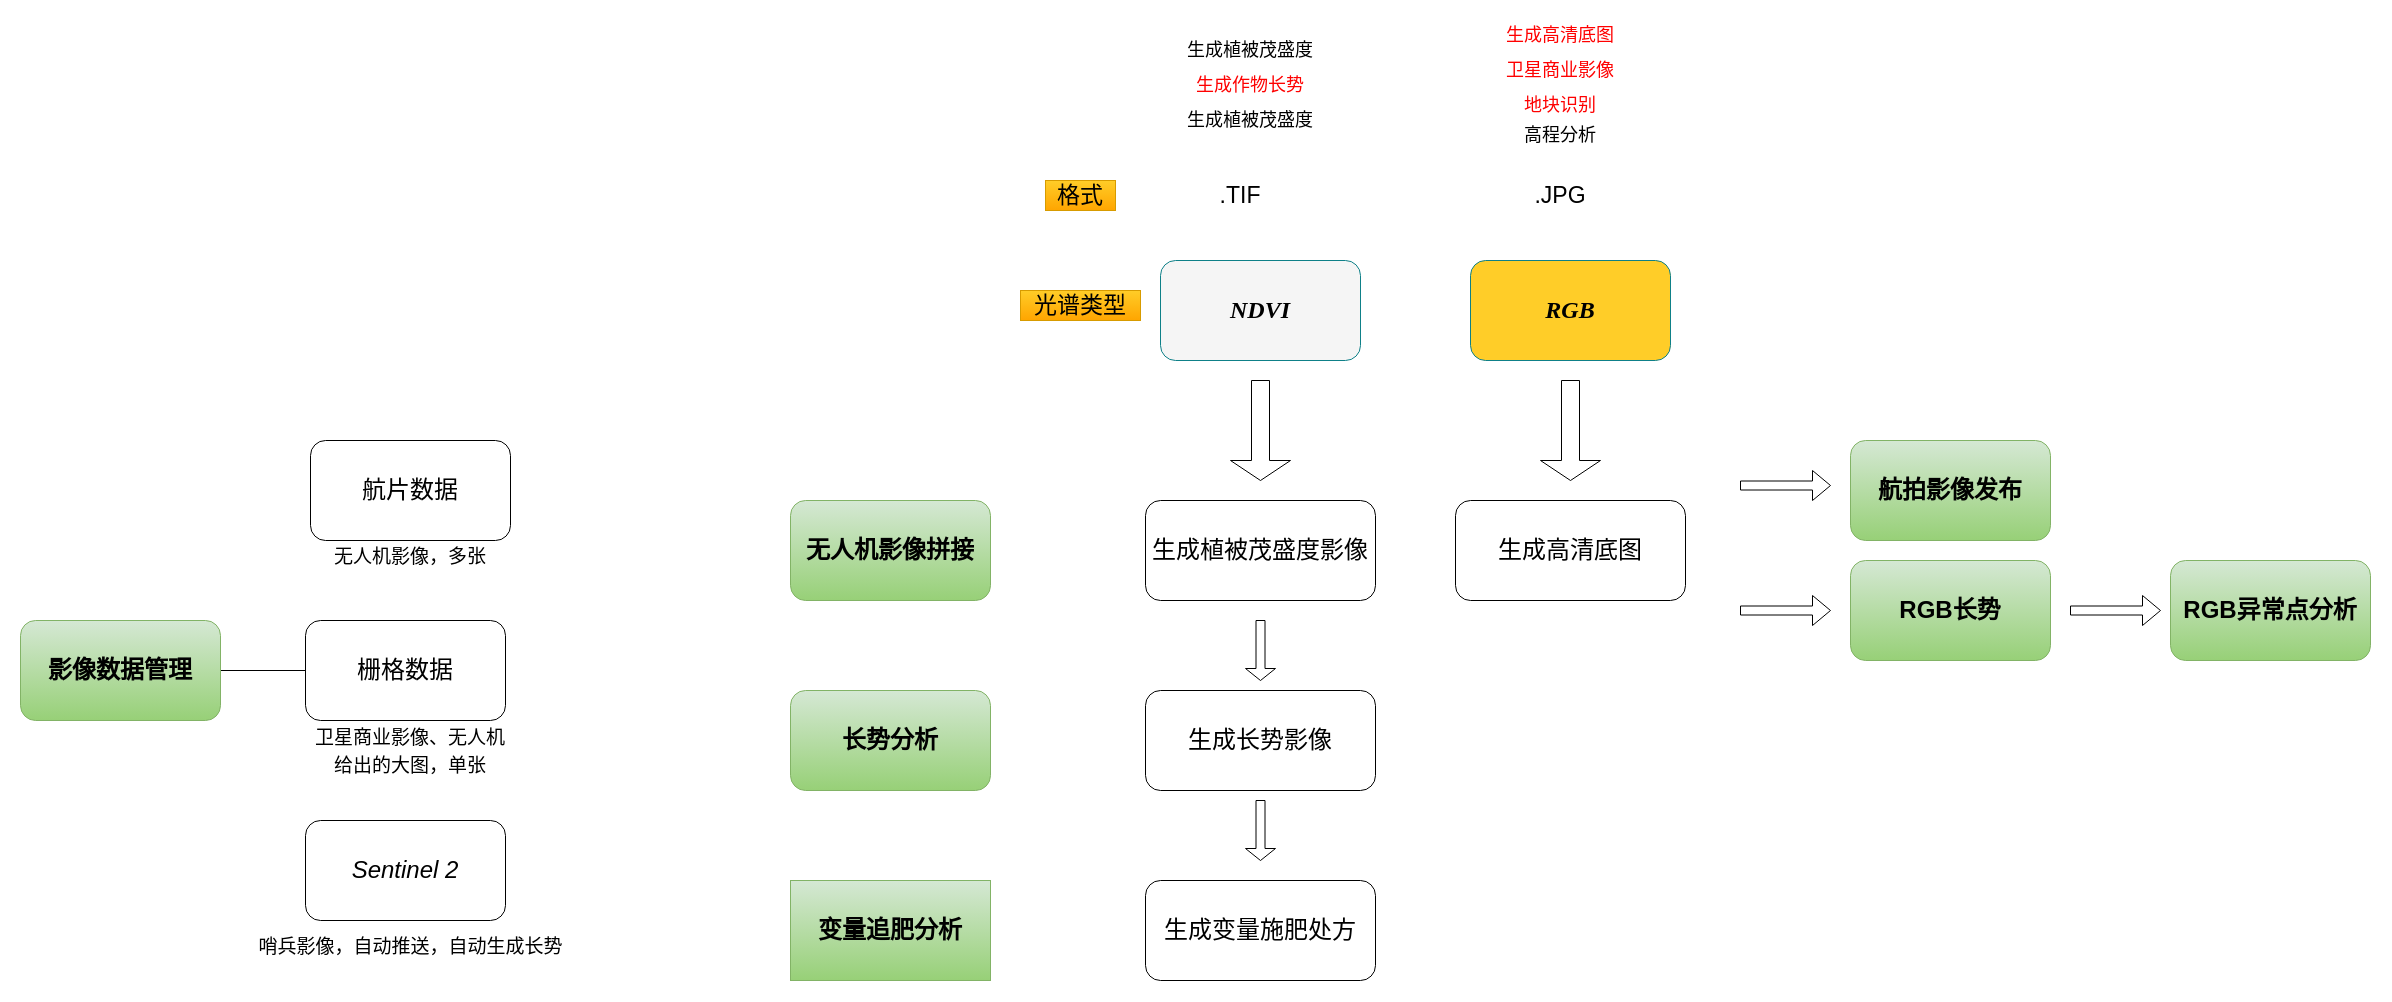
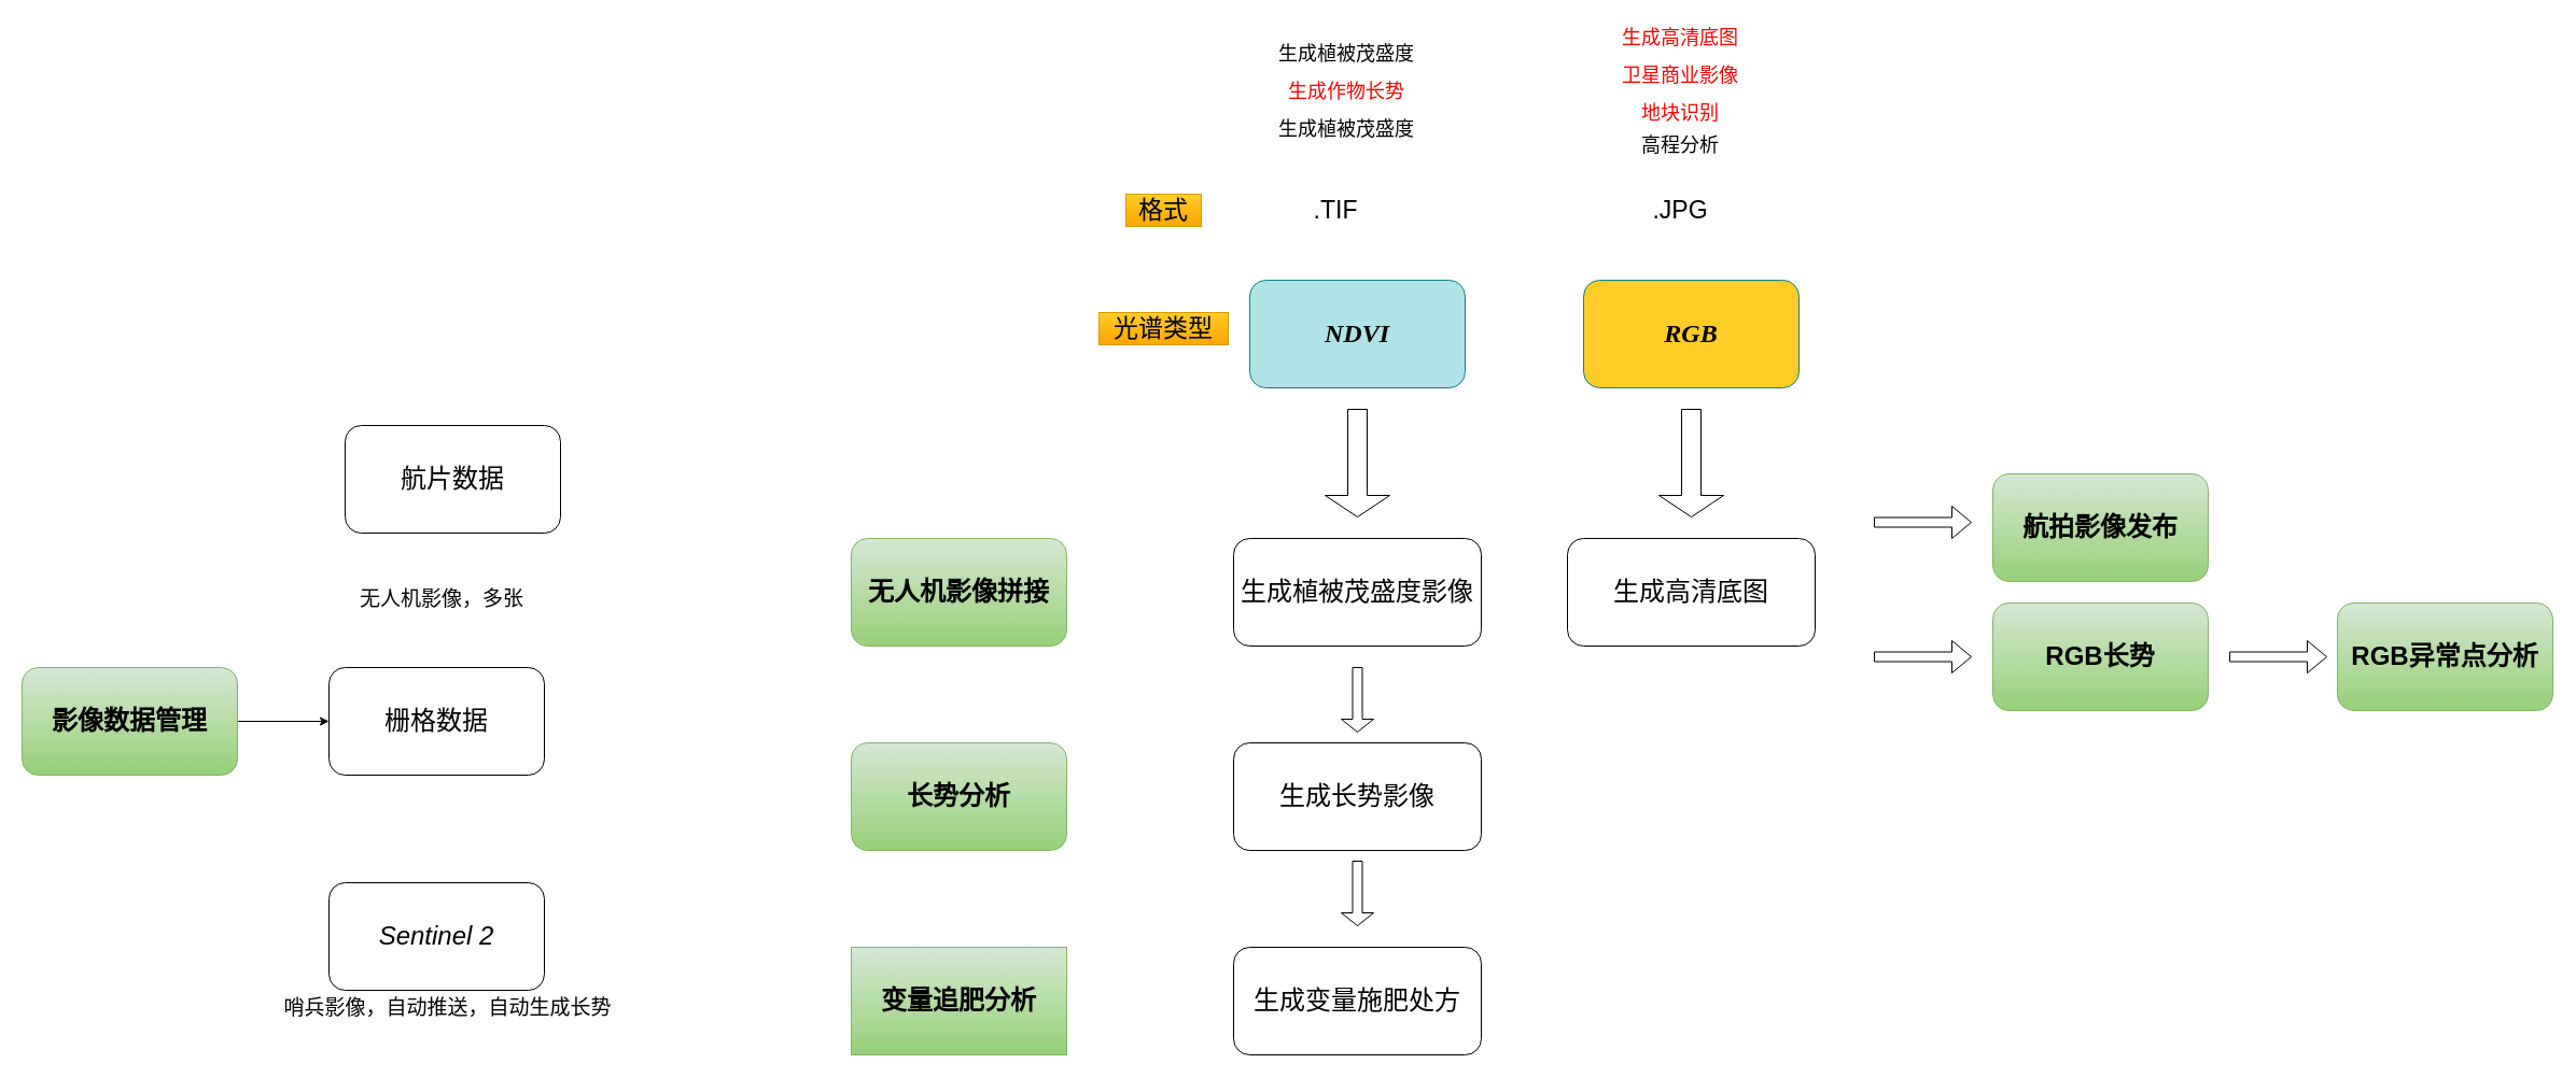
- <mxCell id="5" value="&lt;font style=&quot;font-size: 24px;&quot;&gt;NDVI&lt;/font&gt;" style="rounded=1;whiteSpace=wrap;html=1;fontStyle=3;fontFamily=Times New Roman;fillColor=#f5f5f5;strokeColor=#0e8088;" vertex="1" parent="1"><mxGeometry x="1160" y="260" width="200" height="100" as="geometry" /></mxCell>
+ <mxCell id="5" value="&lt;font style=&quot;font-size: 24px;&quot;&gt;NDVI&lt;/font&gt;" style="rounded=1;whiteSpace=wrap;html=1;fontStyle=3;fontFamily=Times New Roman;fillColor=#b0e3e6;strokeColor=#0e8088;" vertex="1" parent="1"><mxGeometry x="1160" y="260" width="200" height="100" as="geometry" /></mxCell>
- <mxCell id="4" value="&lt;font style=&quot;font-size: 24px;&quot;&gt;航片数据&lt;/font&gt;" style="rounded=1;whiteSpace=wrap;html=1;fontStyle=0" vertex="1" parent="1"><mxGeometry x="310" y="440" width="200" height="100" as="geometry" /></mxCell>
+ <mxCell id="4" value="&lt;font style=&quot;font-size: 24px;&quot;&gt;航片数据&lt;/font&gt;" style="rounded=1;whiteSpace=wrap;html=1;fontStyle=0" vertex="1" parent="1"><mxGeometry x="320" y="395" width="200" height="100" as="geometry" /></mxCell>
- <mxCell id="2" style="edgeStyle=orthogonalEdgeStyle;rounded=0;orthogonalLoop=1;jettySize=auto;html=1;exitX=1;exitY=0.5;exitDx=0;exitDy=0;entryX=0;entryY=0.5;entryDx=0;entryDy=0;endArrow=none;" edge="1" parent="1" source="3" target="15"><mxGeometry relative="1" as="geometry" /></mxCell>
+ <mxCell id="2" style="edgeStyle=orthogonalEdgeStyle;rounded=0;orthogonalLoop=1;jettySize=auto;html=1;exitX=1;exitY=0.5;exitDx=0;exitDy=0;entryX=0;entryY=0.5;entryDx=0;entryDy=0;" edge="1" parent="1" source="3" target="15"><mxGeometry relative="1" as="geometry" /></mxCell>
- <mxCell id="19" value="&lt;span style=&quot;font-size: 19px;&quot;&gt;卫星商业影像、无人机&lt;/span&gt;&lt;div&gt;&lt;span style=&quot;font-size: 19px;&quot;&gt;给出的大图，单张&lt;/span&gt;&lt;/div&gt;" style="text;html=1;align=center;verticalAlign=middle;whiteSpace=wrap;rounded=0;fontSize=23;" vertex="1" parent="1"><mxGeometry x="270" y="735" width="280" height="30" as="geometry" /></mxCell>
- <mxCell id="21" value="&lt;span style=&quot;font-size: 19px;&quot;&gt;哨兵影像，自动推送，自动生成长势&lt;/span&gt;" style="text;html=1;align=center;verticalAlign=middle;whiteSpace=wrap;rounded=0;fontSize=23;" vertex="1" parent="1"><mxGeometry x="247.5" y="930" width="325" height="30" as="geometry" /></mxCell>
+ <mxCell id="21" value="&lt;span style=&quot;font-size: 19px;&quot;&gt;哨兵影像，自动推送，自动生成长势&lt;/span&gt;" style="text;html=1;align=center;verticalAlign=middle;whiteSpace=wrap;rounded=0;fontSize=23;" vertex="1" parent="1"><mxGeometry x="252.5" y="920" width="325" height="30" as="geometry" /></mxCell>
